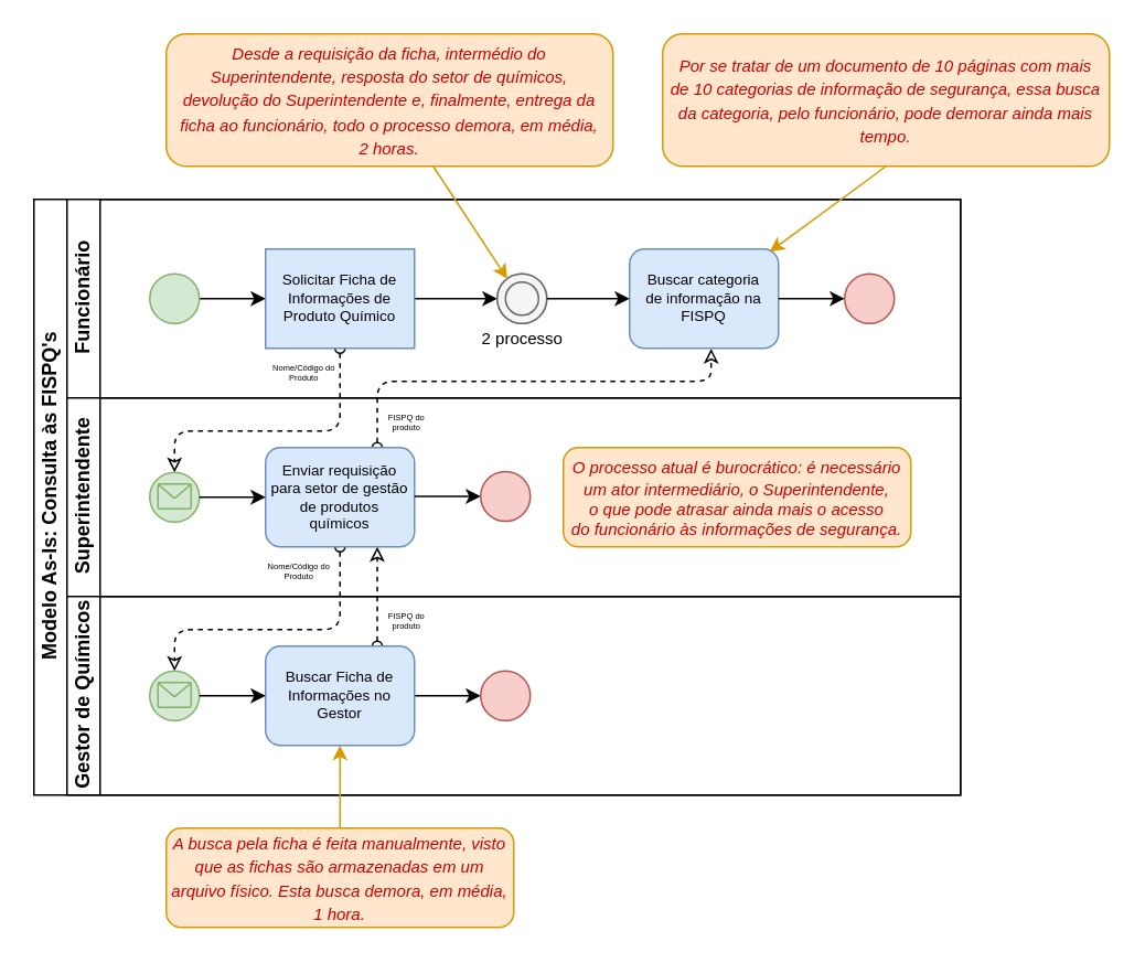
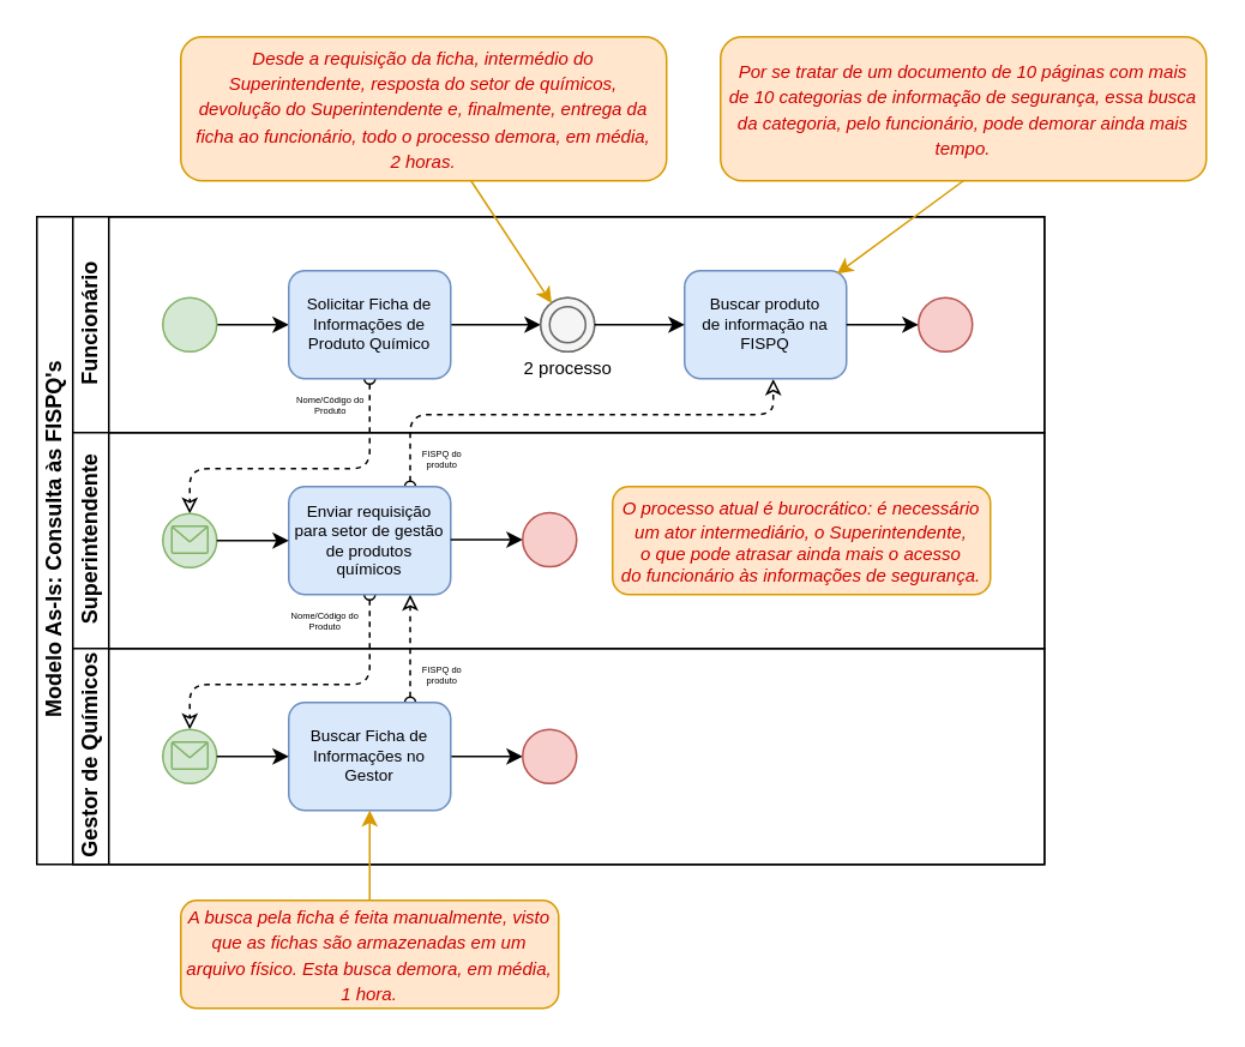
- <mxCell id="11" value="Solicitar Ficha de Informações de Produto Químico" style="whiteSpace=wrap;html=1;fontFamily=Helvetica;fontSize=9;align=center;fillColor=#dae8fc;strokeColor=#6c8ebf;rounded=0;" parent="7" vertex="1"><mxGeometry x="120" y="30" width="90" height="60" as="geometry" /></mxCell>
+ <mxCell id="11" value="Solicitar Ficha de Informações de Produto Químico" style="rounded=1;whiteSpace=wrap;html=1;fontFamily=Helvetica;fontSize=9;align=center;fillColor=#dae8fc;strokeColor=#6c8ebf;" parent="7" vertex="1"><mxGeometry x="120" y="30" width="90" height="60" as="geometry" /></mxCell>
- <mxCell id="17" value="Buscar categoria&lt;div&gt;de informação na FISPQ&lt;/div&gt;" style="rounded=1;whiteSpace=wrap;html=1;fontFamily=Helvetica;fontSize=9;align=center;fillColor=#dae8fc;strokeColor=#6c8ebf;" parent="7" vertex="1"><mxGeometry x="340" y="30" width="90" height="60" as="geometry" /></mxCell>
+ <mxCell id="17" value="Buscar produto&lt;div&gt;de informação na FISPQ&lt;/div&gt;" style="rounded=1;whiteSpace=wrap;html=1;fontFamily=Helvetica;fontSize=9;align=center;fillColor=#dae8fc;strokeColor=#6c8ebf;" parent="7" vertex="1"><mxGeometry x="340" y="30" width="90" height="60" as="geometry" /></mxCell>
